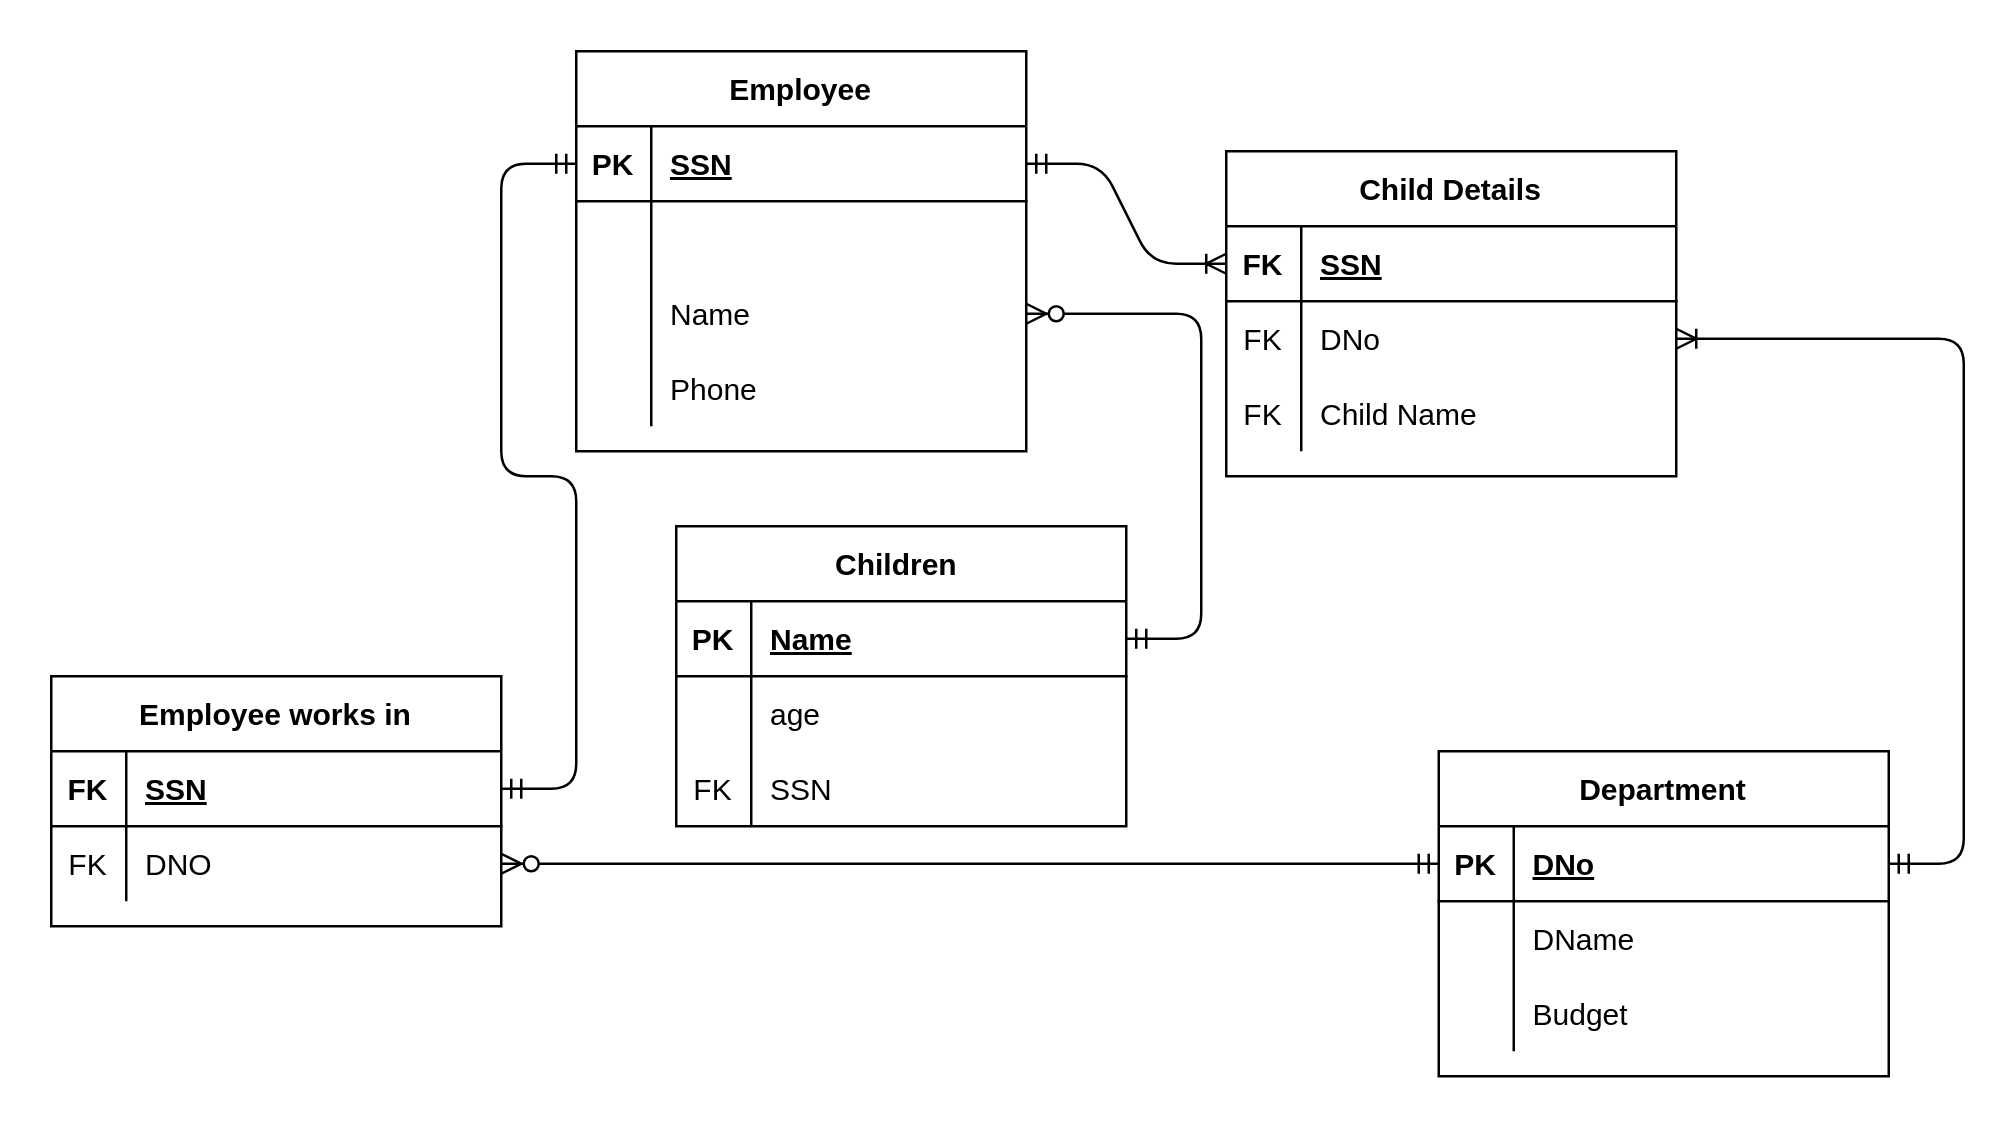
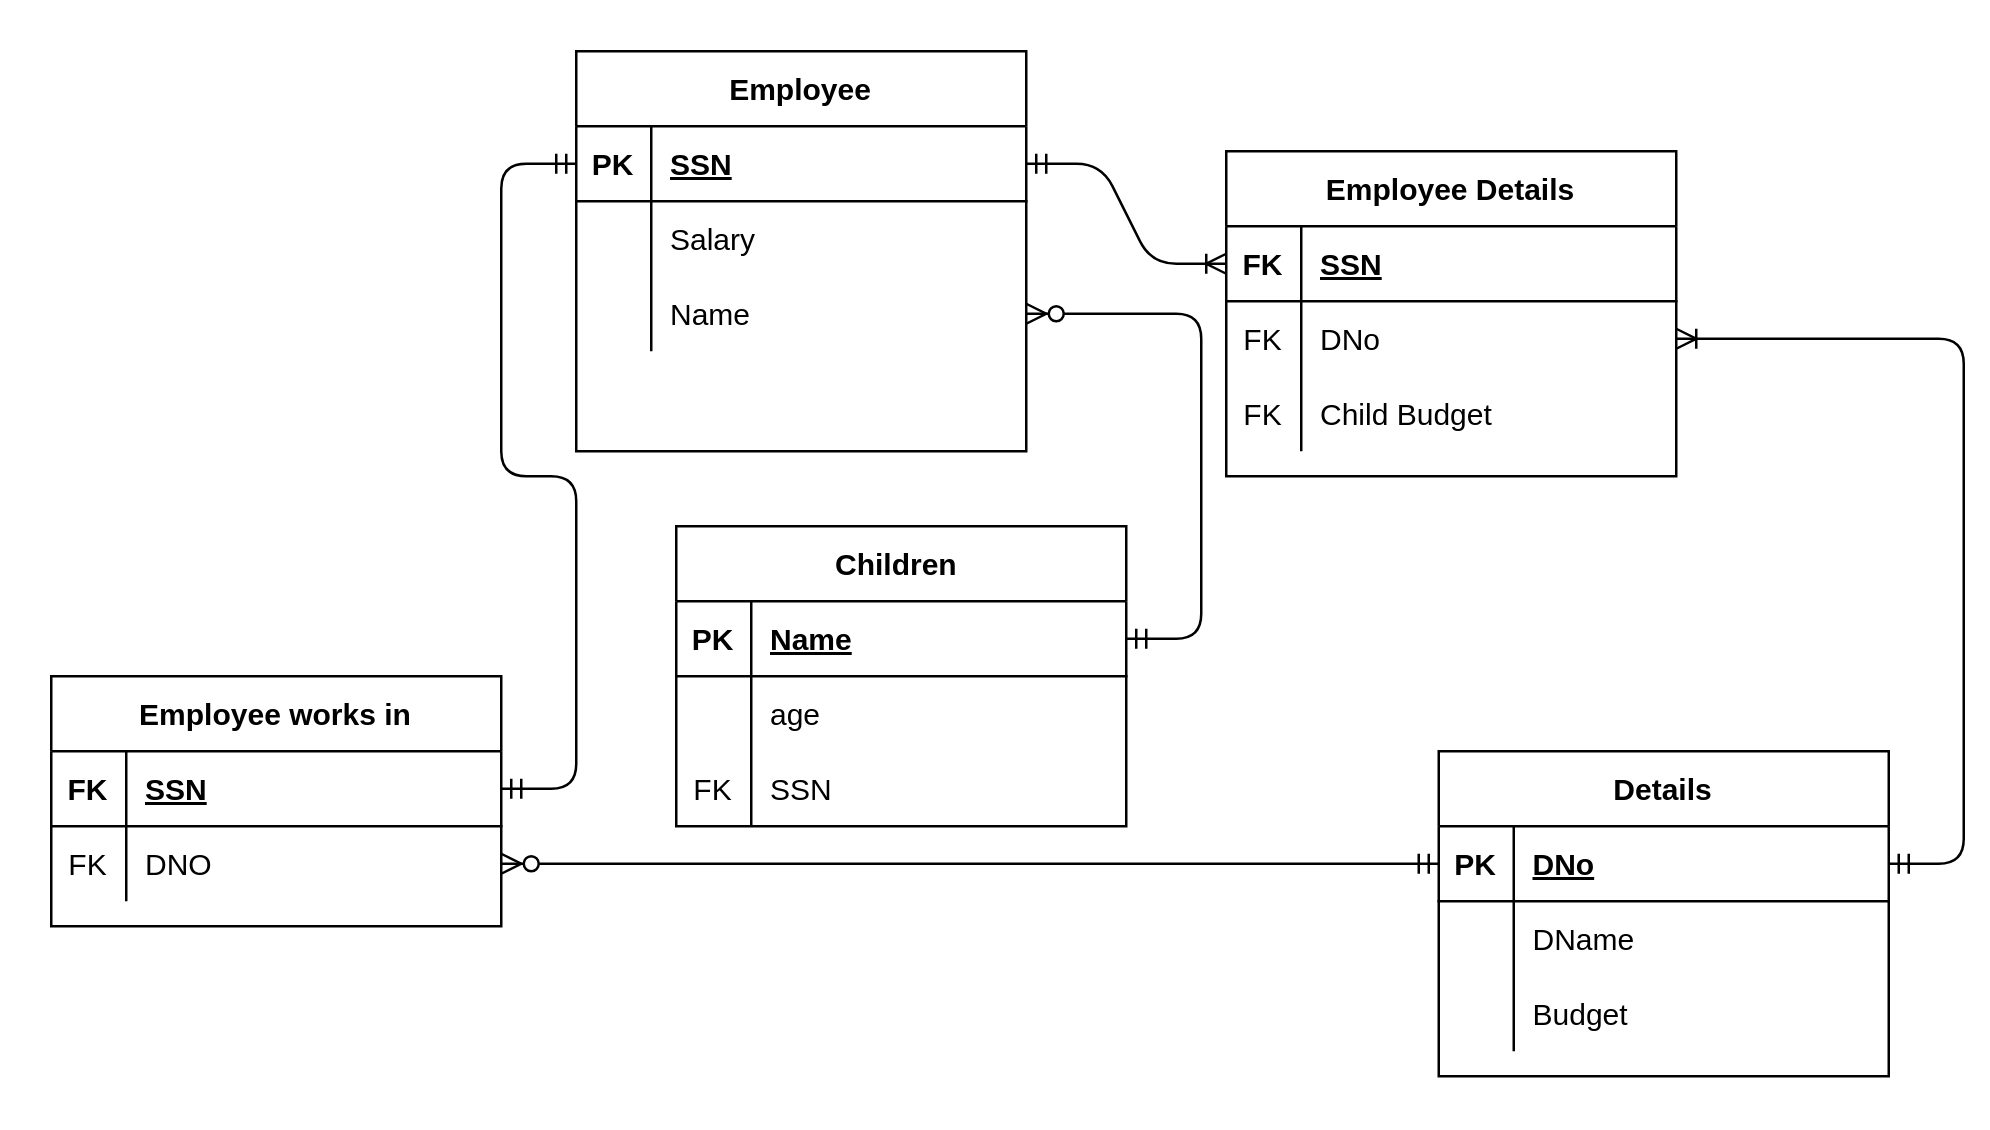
- <mxCell id="15" value="Child Details" style="shape=table;startSize=30;container=1;collapsible=1;childLayout=tableLayout;fixedRows=1;rowLines=0;fontStyle=1;align=center;resizeLast=1;" parent="1" vertex="1"><mxGeometry x="490" y="60" width="180" height="130" as="geometry" /></mxCell>
+ <mxCell id="15" value="Employee Details" style="shape=table;startSize=30;container=1;collapsible=1;childLayout=tableLayout;fixedRows=1;rowLines=0;fontStyle=1;align=center;resizeLast=1;" parent="1" vertex="1"><mxGeometry x="490" y="60" width="180" height="130" as="geometry" /></mxCell>
+ <mxCell id="8" value="Salary" style="shape=partialRectangle;connectable=0;fillColor=none;top=0;left=0;bottom=0;right=0;align=left;spacingLeft=6;overflow=hidden;" parent="6" vertex="1"><mxGeometry x="30" width="150" height="30" as="geometry" /></mxCell>
- <mxCell id="14" value="Phone" style="shape=partialRectangle;connectable=0;fillColor=none;top=0;left=0;bottom=0;right=0;align=left;spacingLeft=6;overflow=hidden;" parent="12" vertex="1"><mxGeometry x="30" width="150" height="30" as="geometry" /></mxCell>
- <mxCell id="24" value="Child Name" style="shape=partialRectangle;connectable=0;fillColor=none;top=0;left=0;bottom=0;right=0;align=left;spacingLeft=6;overflow=hidden;" parent="22" vertex="1"><mxGeometry x="30" width="150" height="30" as="geometry" /></mxCell>
+ <mxCell id="24" value="Child Budget" style="shape=partialRectangle;connectable=0;fillColor=none;top=0;left=0;bottom=0;right=0;align=left;spacingLeft=6;overflow=hidden;" parent="22" vertex="1"><mxGeometry x="30" width="150" height="30" as="geometry" /></mxCell>
- <mxCell id="25" value="Department" style="shape=table;startSize=30;container=1;collapsible=1;childLayout=tableLayout;fixedRows=1;rowLines=0;fontStyle=1;align=center;resizeLast=1;" parent="1" vertex="1"><mxGeometry x="575" y="300" width="180" height="130" as="geometry" /></mxCell>
+ <mxCell id="25" value="Details" style="shape=table;startSize=30;container=1;collapsible=1;childLayout=tableLayout;fixedRows=1;rowLines=0;fontStyle=1;align=center;resizeLast=1;" parent="1" vertex="1"><mxGeometry x="575" y="300" width="180" height="130" as="geometry" /></mxCell>
